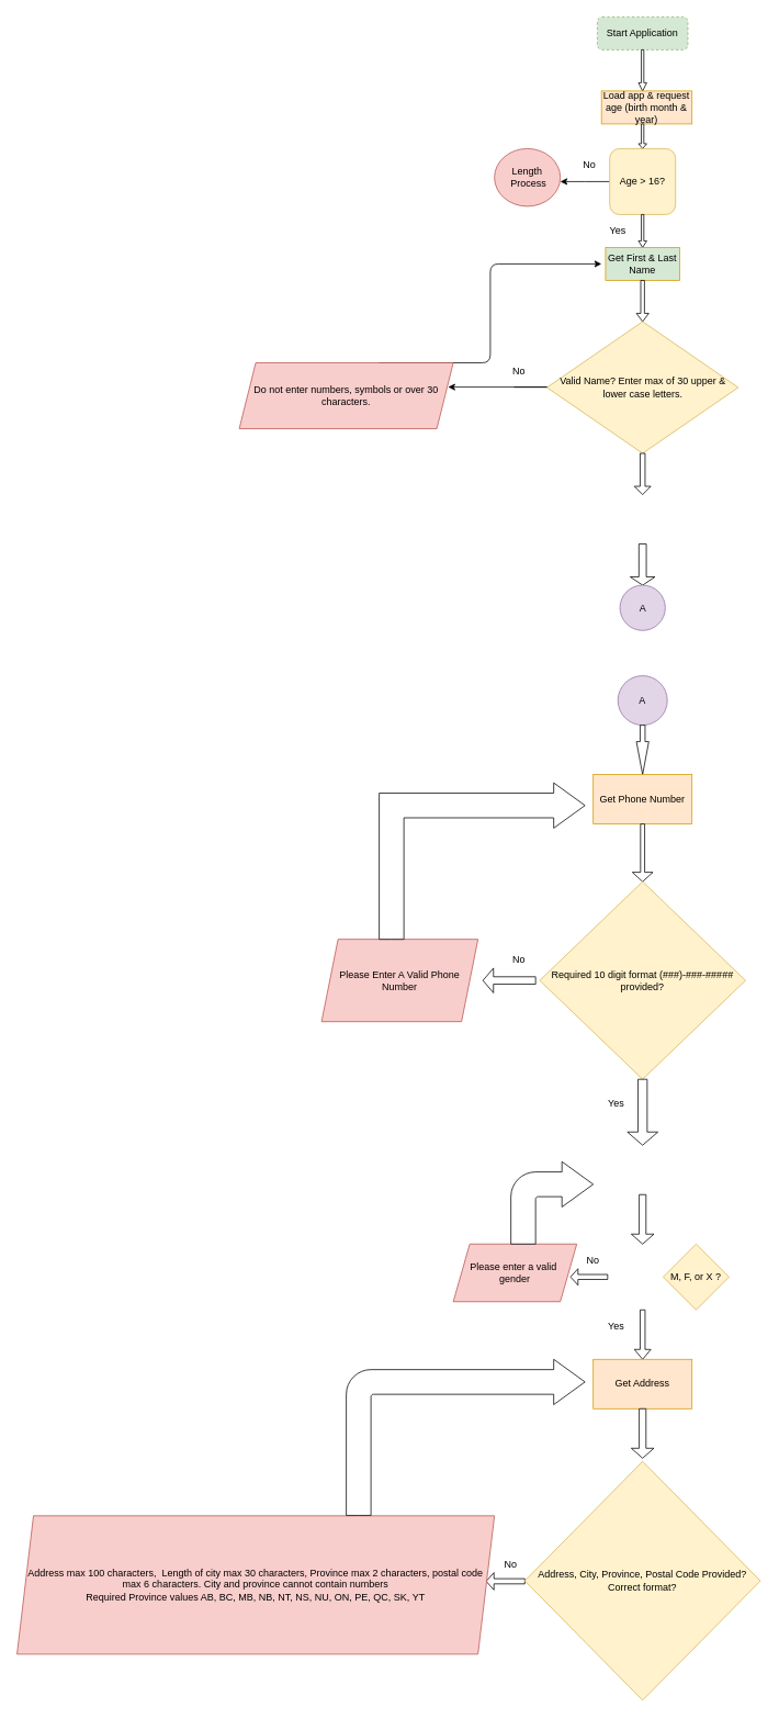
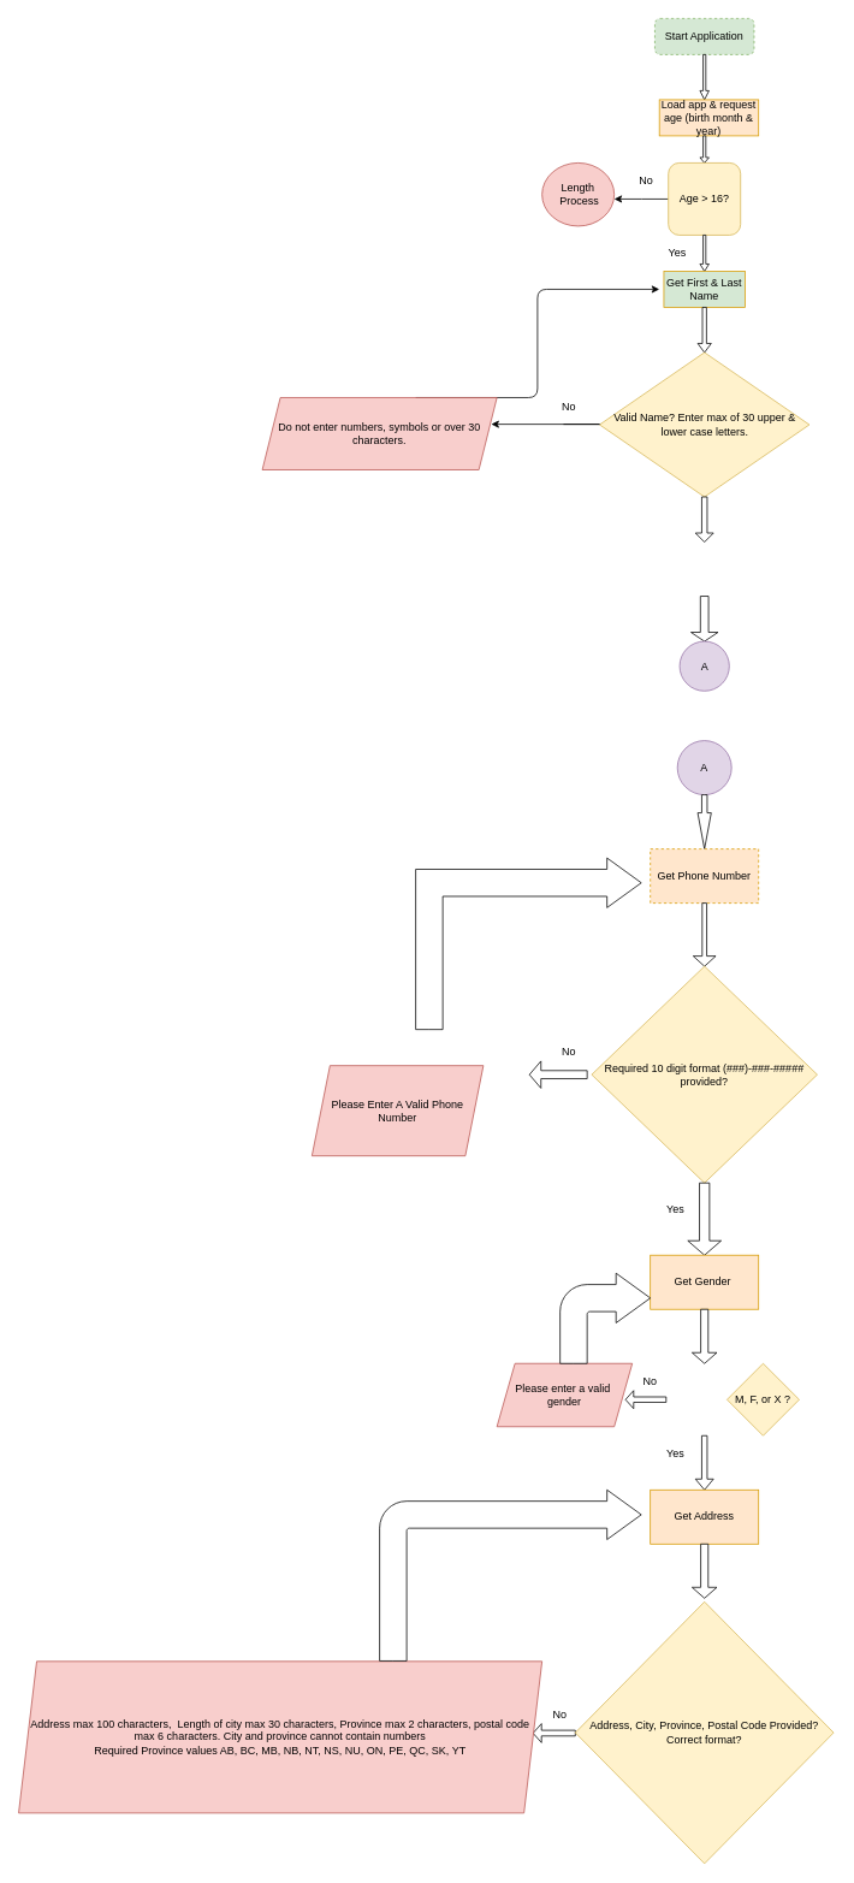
- <mxCell id="23" value="Get Phone Number&lt;br&gt;" style="rounded=0;whiteSpace=wrap;html=1;fillColor=#ffe6cc;strokeColor=#d79b00;" parent="1" vertex="1"><mxGeometry x="720" y="940" width="120" height="60" as="geometry" /></mxCell>
+ <mxCell id="23" value="Get Phone Number&lt;br&gt;" style="rounded=0;whiteSpace=wrap;html=1;fillColor=#ffe6cc;strokeColor=#d79b00;dashed=1;" parent="1" vertex="1"><mxGeometry x="720" y="940" width="120" height="60" as="geometry" /></mxCell>
- <mxCell id="26" value="Please Enter A Valid Phone Number" style="shape=parallelogram;perimeter=parallelogramPerimeter;whiteSpace=wrap;html=1;fixedSize=1;fillColor=#f8cecc;strokeColor=#b85450;" parent="1" vertex="1"><mxGeometry x="390" y="1140" width="190" height="100" as="geometry" /></mxCell>
+ <mxCell id="26" value="Please Enter A Valid Phone Number" style="shape=parallelogram;perimeter=parallelogramPerimeter;whiteSpace=wrap;html=1;fixedSize=1;fillColor=#f8cecc;strokeColor=#b85450;" parent="1" vertex="1"><mxGeometry x="345" y="1180" width="190" height="100" as="geometry" /></mxCell>
+ <mxCell id="33" value="Get Gender&amp;nbsp;" style="rounded=0;whiteSpace=wrap;html=1;fillColor=#ffe6cc;strokeColor=#d79b00;" parent="1" vertex="1"><mxGeometry x="720" y="1390" width="120" height="60" as="geometry" /></mxCell>
